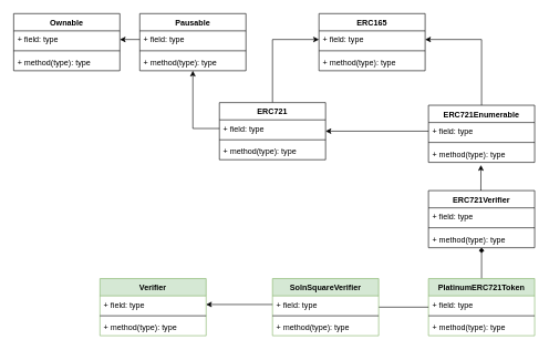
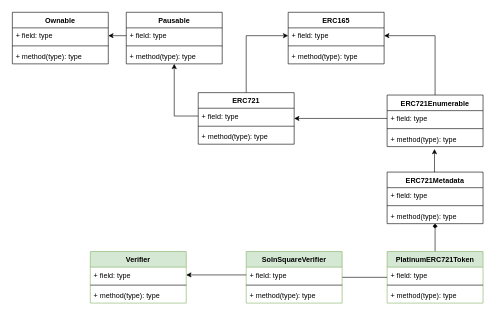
- <mxCell id="26" value="ERC721Verifier" style="swimlane;fontStyle=1;align=center;verticalAlign=top;childLayout=stackLayout;horizontal=1;startSize=26;horizontalStack=0;resizeParent=1;resizeParentMax=0;resizeLast=0;collapsible=1;marginBottom=0;" parent="1" vertex="1"><mxGeometry x="645" y="286.5" width="160" height="86" as="geometry" /></mxCell>
+ <mxCell id="26" value="ERC721Metadata" style="swimlane;fontStyle=1;align=center;verticalAlign=top;childLayout=stackLayout;horizontal=1;startSize=26;horizontalStack=0;resizeParent=1;resizeParentMax=0;resizeLast=0;collapsible=1;marginBottom=0;" parent="1" vertex="1"><mxGeometry x="645" y="286.5" width="160" height="86" as="geometry" /></mxCell>
